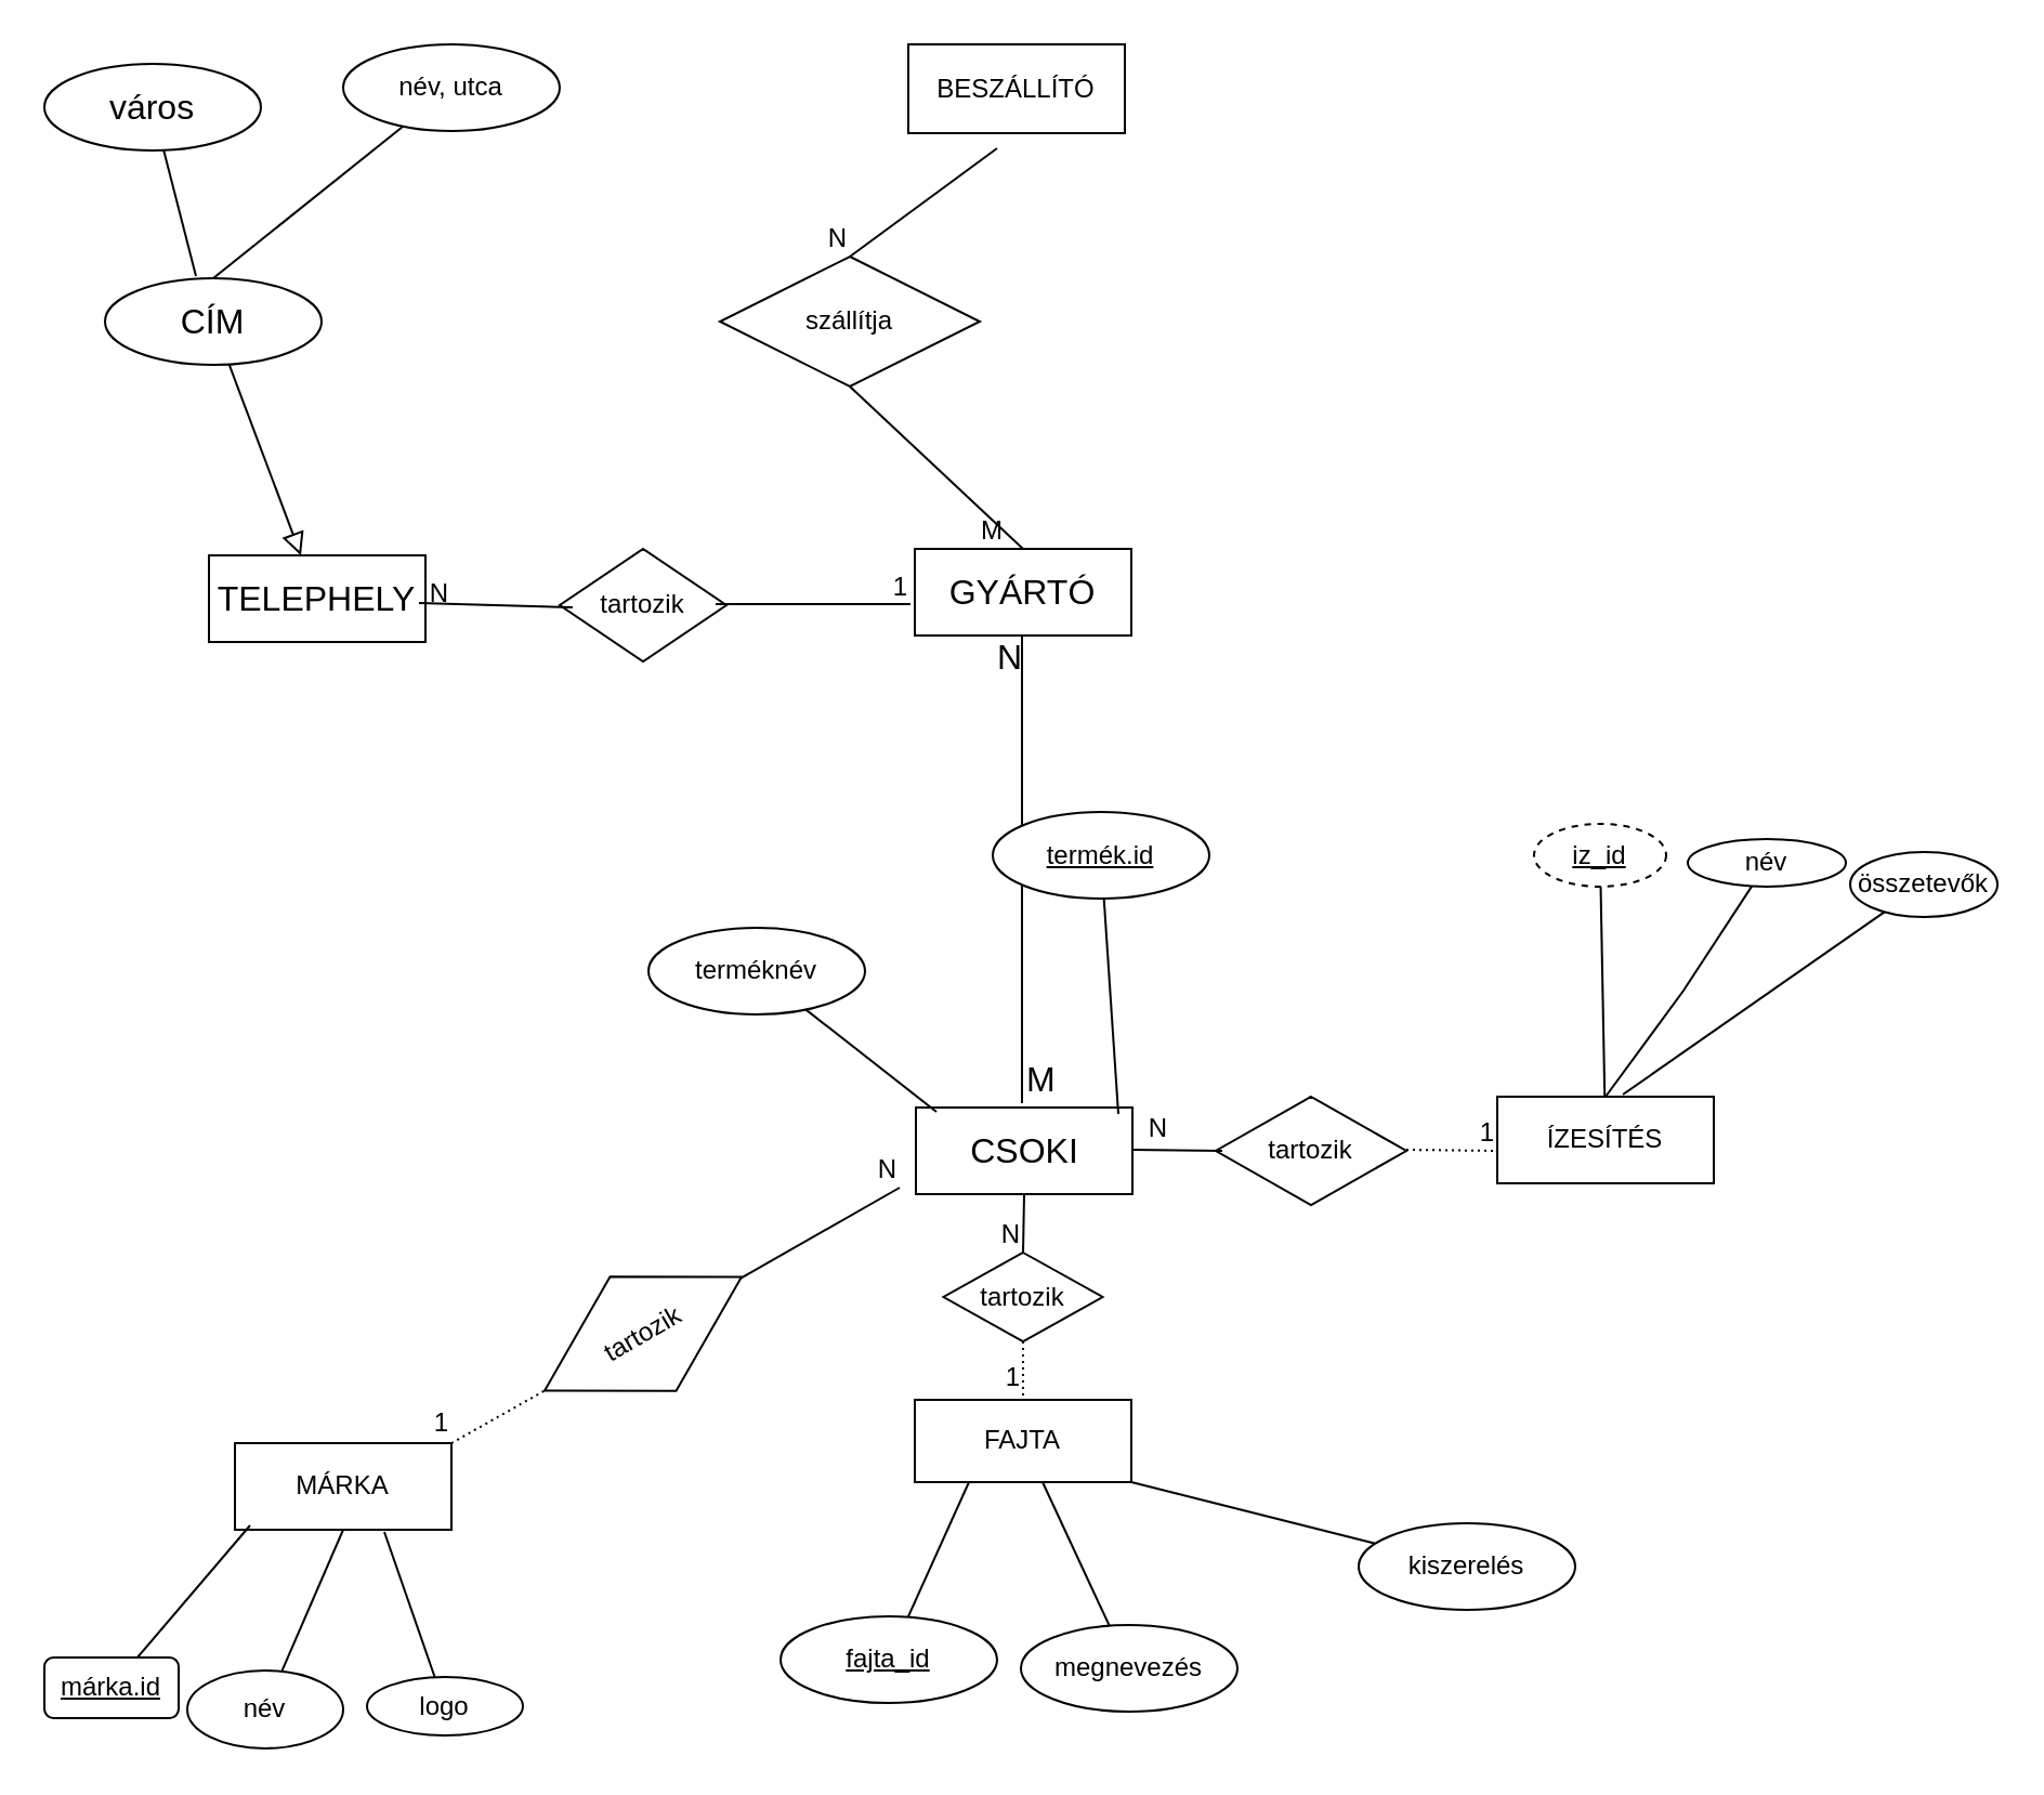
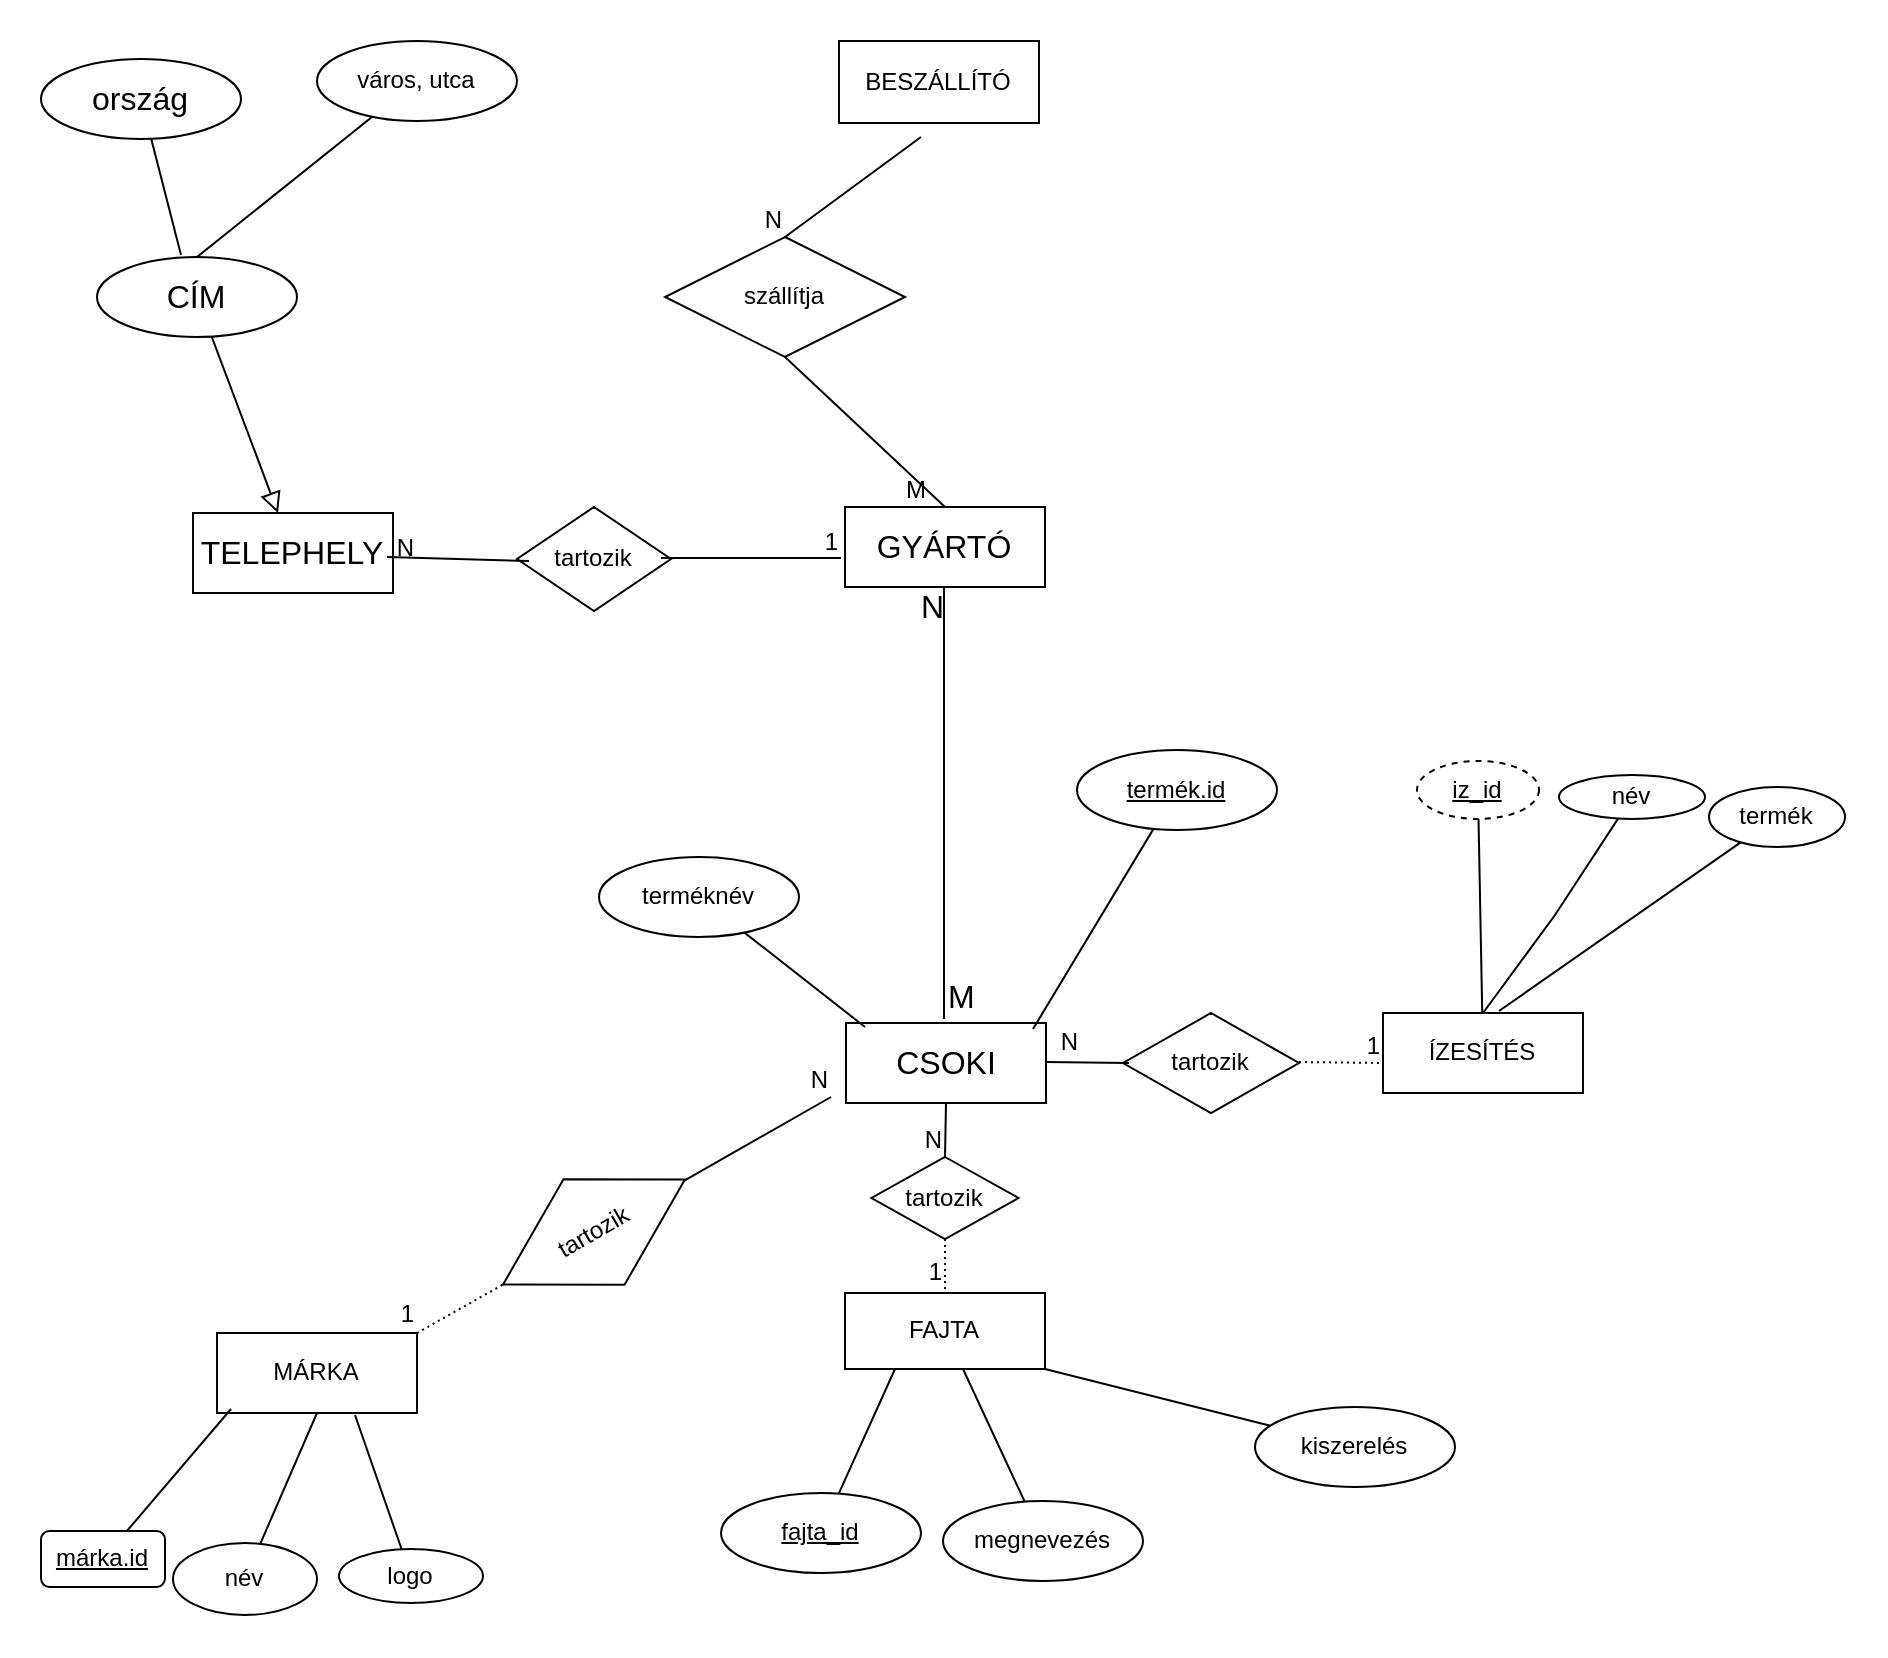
- <mxCell id="13" value="név, utca" style="ellipse;whiteSpace=wrap;html=1;align=center;fontFamily=Helvetica;fontSize=12;fontColor=default;" vertex="1" parent="1"><mxGeometry x="158" y="20" width="100" height="40" as="geometry" /></mxCell>
+ <mxCell id="13" value="város, utca" style="ellipse;whiteSpace=wrap;html=1;align=center;fontFamily=Helvetica;fontSize=12;fontColor=default;" vertex="1" parent="1"><mxGeometry x="158" y="20" width="100" height="40" as="geometry" /></mxCell>
- <mxCell id="11" value="város" style="ellipse;whiteSpace=wrap;html=1;align=center;fontSize=16;" vertex="1" parent="1"><mxGeometry x="20" y="29" width="100" height="40" as="geometry" /></mxCell>
+ <mxCell id="11" value="ország" style="ellipse;whiteSpace=wrap;html=1;align=center;fontSize=16;" vertex="1" parent="1"><mxGeometry x="20" y="29" width="100" height="40" as="geometry" /></mxCell>
- <mxCell id="55" value="termék.id" style="ellipse;whiteSpace=wrap;html=1;align=center;fontStyle=4;fontFamily=Helvetica;fontSize=12;fontColor=default;" vertex="1" parent="1"><mxGeometry x="458" y="374.5" width="100" height="40" as="geometry" /></mxCell>
+ <mxCell id="55" value="termék.id" style="ellipse;whiteSpace=wrap;html=1;align=center;fontStyle=4;fontFamily=Helvetica;fontSize=12;fontColor=default;" vertex="1" parent="1"><mxGeometry x="538" y="374.5" width="100" height="40" as="geometry" /></mxCell>
- <mxCell id="22" value="összetevők" style="ellipse;whiteSpace=wrap;html=1;align=center;fontFamily=Helvetica;fontSize=12;fontColor=default;" vertex="1" parent="1"><mxGeometry x="854" y="393" width="68" height="30" as="geometry" /></mxCell>
+ <mxCell id="22" value="termék" style="ellipse;whiteSpace=wrap;html=1;align=center;fontFamily=Helvetica;fontSize=12;fontColor=default;" vertex="1" parent="1"><mxGeometry x="854" y="393" width="68" height="30" as="geometry" /></mxCell>
